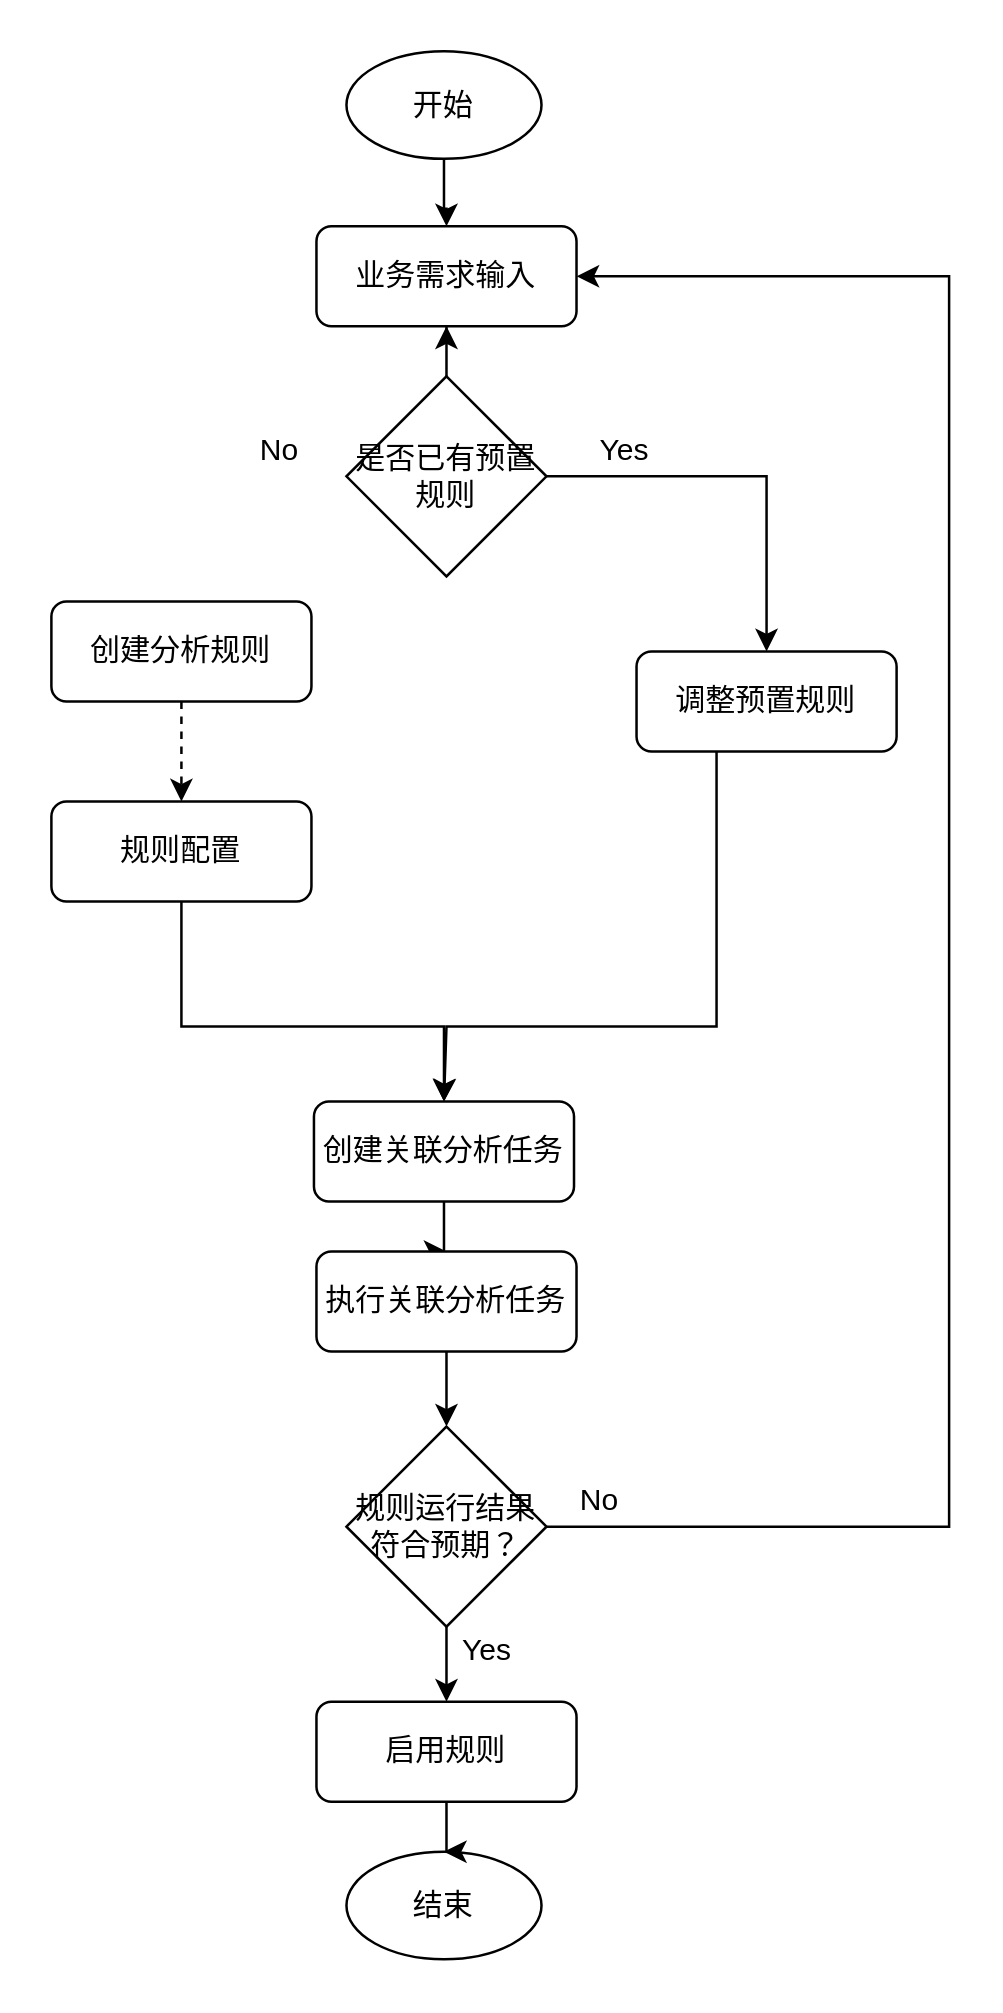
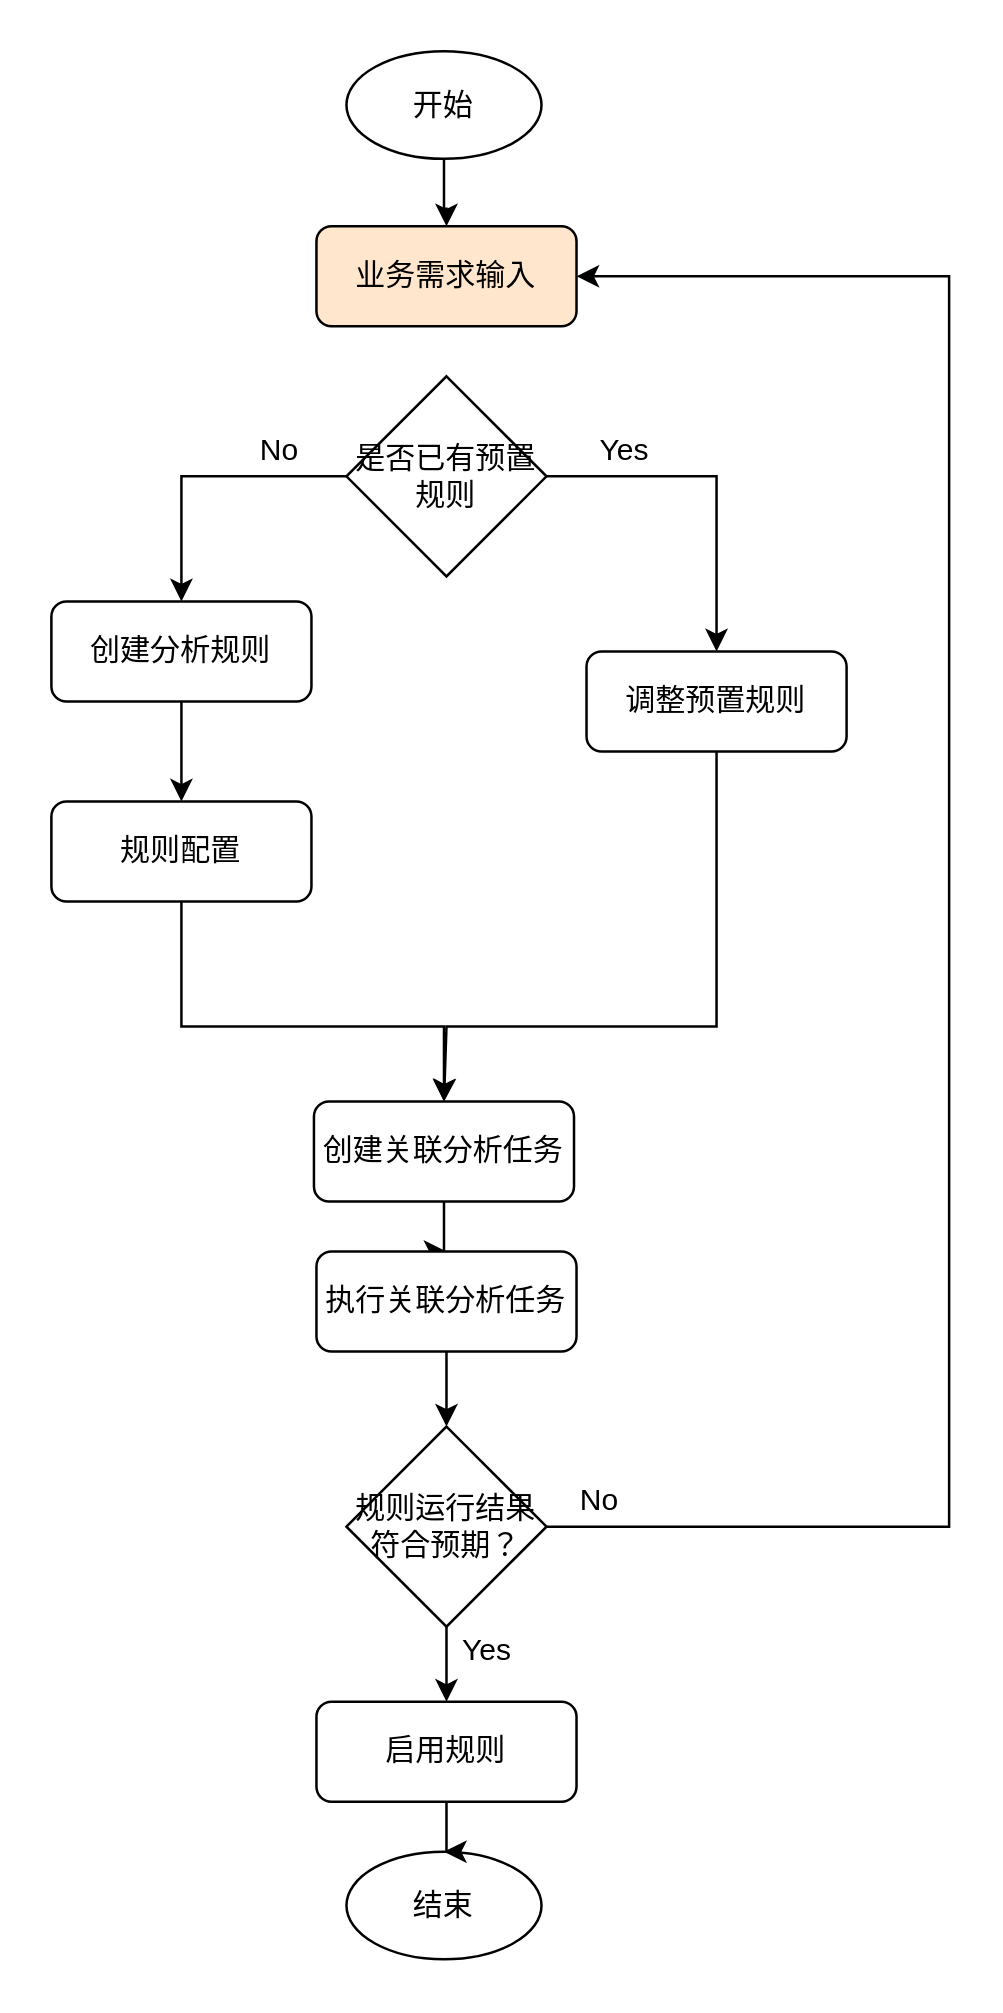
- <mxCell id="8" value="业务需求输入" style="rounded=1;whiteSpace=wrap;html=1;fontSize=12;glass=0;strokeWidth=1;shadow=0;" vertex="1" parent="1"><mxGeometry x="126" y="90" width="104" height="40" as="geometry" /></mxCell>
+ <mxCell id="8" value="业务需求输入" style="rounded=1;whiteSpace=wrap;html=1;fontSize=12;glass=0;strokeWidth=1;shadow=0;fillColor=#ffe6cc;" vertex="1" parent="1"><mxGeometry x="126" y="90" width="104" height="40" as="geometry" /></mxCell>
- <mxCell id="9" style="edgeStyle=orthogonalEdgeStyle;rounded=0;orthogonalLoop=1;jettySize=auto;html=1;" edge="1" parent="1" source="11" target="8"><mxGeometry relative="1" as="geometry" /></mxCell>
+ <mxCell id="9" style="edgeStyle=orthogonalEdgeStyle;rounded=0;orthogonalLoop=1;jettySize=auto;html=1;" edge="1" parent="1" source="11" target="5"><mxGeometry relative="1" as="geometry" /></mxCell>
- <mxCell id="13" value="调整预置规则" style="rounded=1;whiteSpace=wrap;html=1;fontSize=12;glass=0;strokeWidth=1;shadow=0;" vertex="1" parent="1"><mxGeometry x="254" y="260" width="104" height="40" as="geometry" /></mxCell>
+ <mxCell id="13" value="调整预置规则" style="rounded=1;whiteSpace=wrap;html=1;fontSize=12;glass=0;strokeWidth=1;shadow=0;" vertex="1" parent="1"><mxGeometry x="234" y="260" width="104" height="40" as="geometry" /></mxCell>
- <mxCell id="4" value="" style="edgeStyle=orthogonalEdgeStyle;rounded=0;orthogonalLoop=1;jettySize=auto;html=1;dashed=1;" edge="1" parent="1" source="5" target="7"><mxGeometry relative="1" as="geometry" /></mxCell>
+ <mxCell id="4" value="" style="edgeStyle=orthogonalEdgeStyle;rounded=0;orthogonalLoop=1;jettySize=auto;html=1;" edge="1" parent="1" source="5" target="7"><mxGeometry relative="1" as="geometry" /></mxCell>
